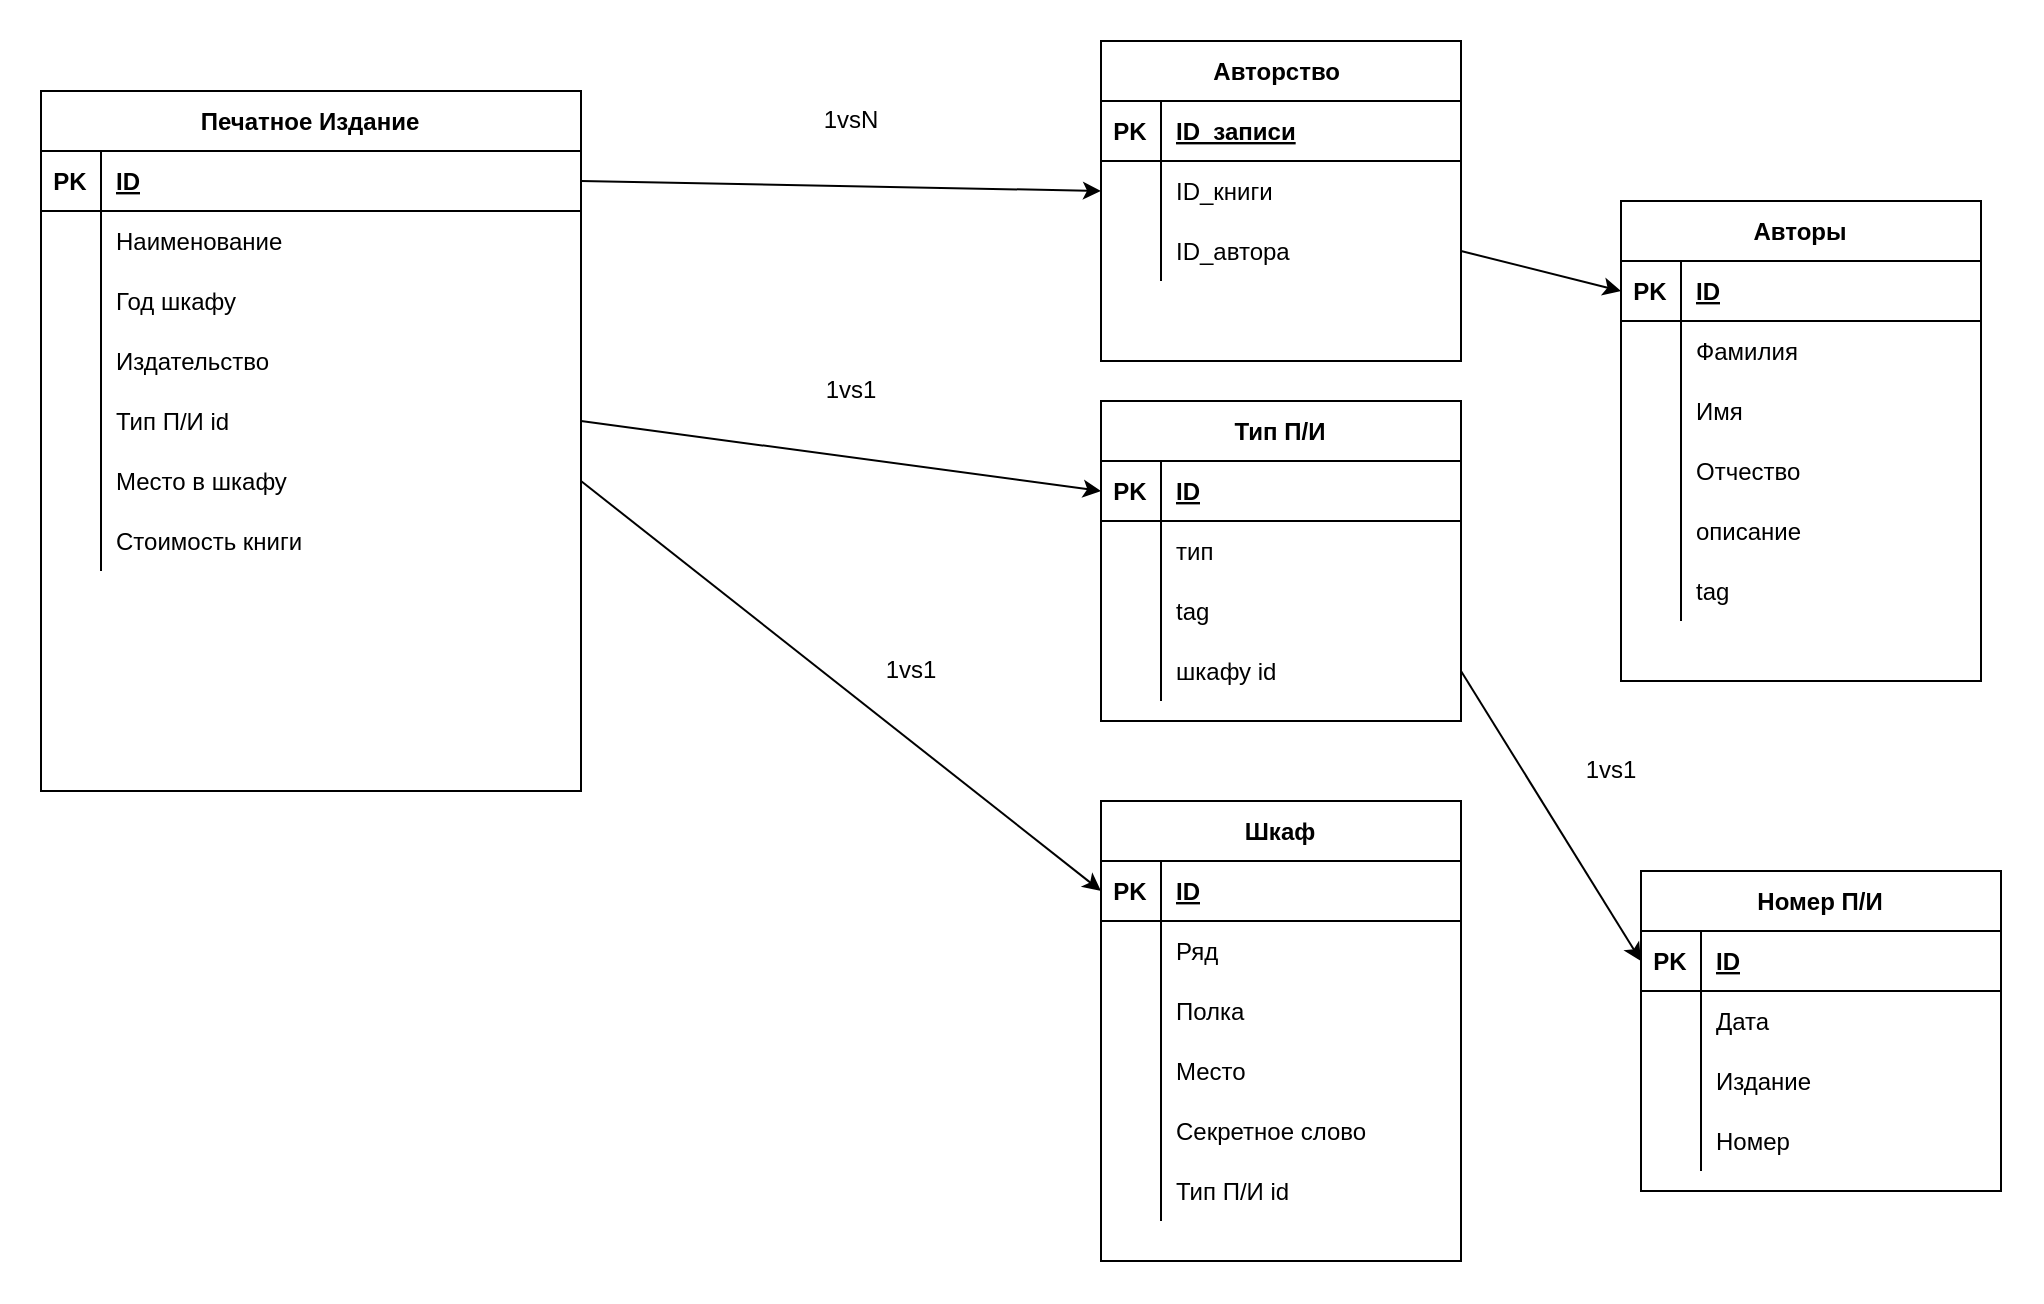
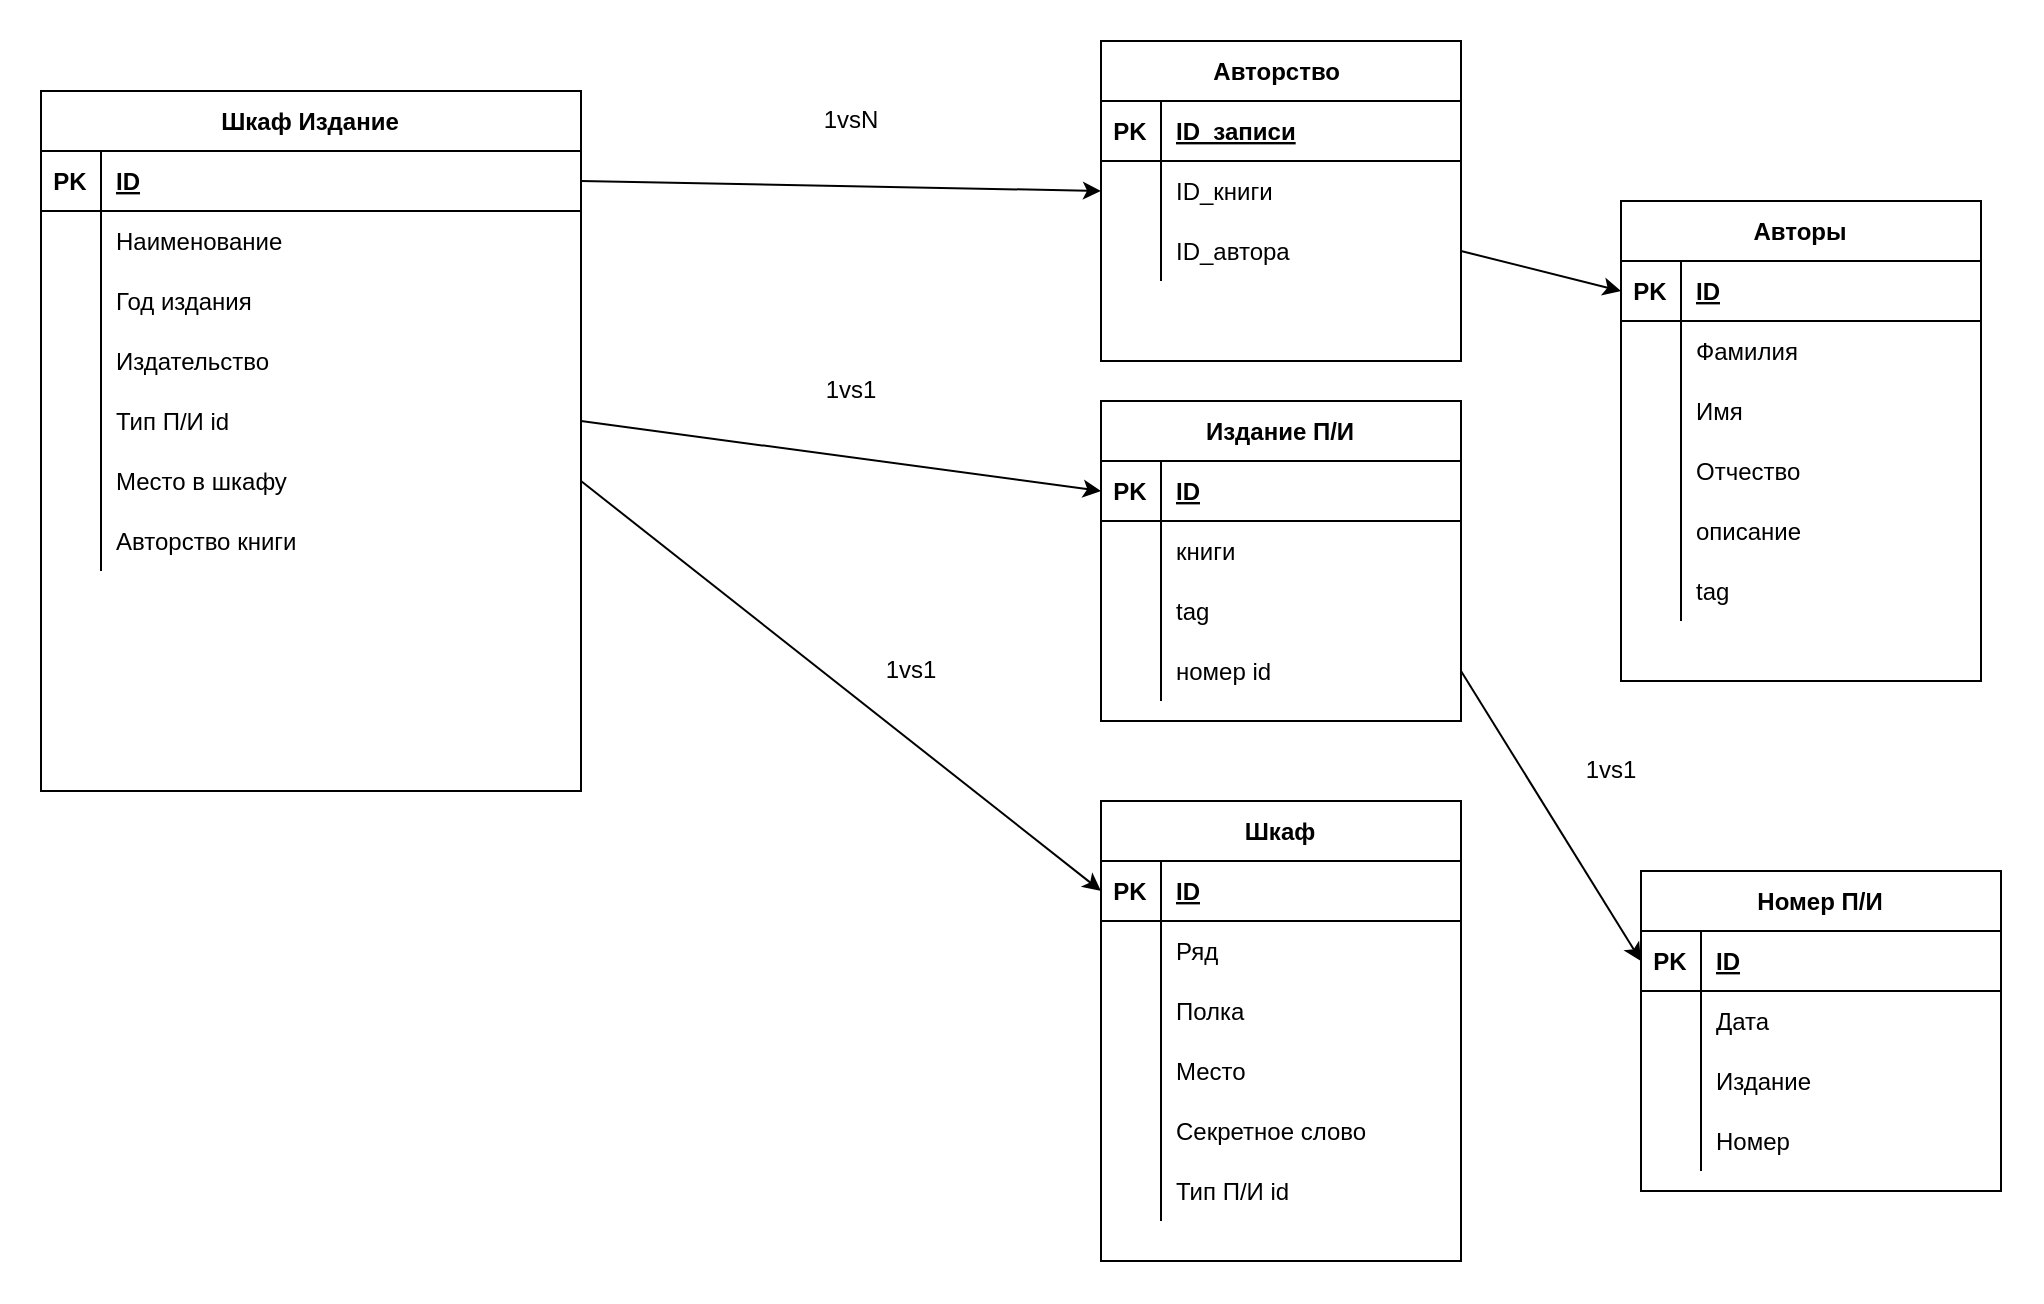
- <mxCell id="34" value="Печатное Издание" style="shape=table;startSize=30;container=1;collapsible=1;childLayout=tableLayout;fixedRows=1;rowLines=0;fontStyle=1;align=center;resizeLast=1;" parent="1" vertex="1"><mxGeometry x="20" y="45" width="270" height="350" as="geometry" /></mxCell>
+ <mxCell id="34" value="Шкаф Издание" style="shape=table;startSize=30;container=1;collapsible=1;childLayout=tableLayout;fixedRows=1;rowLines=0;fontStyle=1;align=center;resizeLast=1;" parent="1" vertex="1"><mxGeometry x="20" y="45" width="270" height="350" as="geometry" /></mxCell>
- <mxCell id="43" value="Год шкафу" style="shape=partialRectangle;connectable=0;fillColor=none;top=0;left=0;bottom=0;right=0;align=left;spacingLeft=6;overflow=hidden;" parent="41" vertex="1"><mxGeometry x="30" width="240" height="30" as="geometry"><mxRectangle width="240" height="30" as="alternateBounds" /></mxGeometry></mxCell>
+ <mxCell id="43" value="Год издания" style="shape=partialRectangle;connectable=0;fillColor=none;top=0;left=0;bottom=0;right=0;align=left;spacingLeft=6;overflow=hidden;" parent="41" vertex="1"><mxGeometry x="30" width="240" height="30" as="geometry"><mxRectangle width="240" height="30" as="alternateBounds" /></mxGeometry></mxCell>
- <mxCell id="2" value="Тип П/И" style="shape=table;startSize=30;container=1;collapsible=1;childLayout=tableLayout;fixedRows=1;rowLines=0;fontStyle=1;align=center;resizeLast=1;" parent="1" vertex="1"><mxGeometry x="550" y="200" width="180" height="160" as="geometry" /></mxCell>
+ <mxCell id="2" value="Издание П/И" style="shape=table;startSize=30;container=1;collapsible=1;childLayout=tableLayout;fixedRows=1;rowLines=0;fontStyle=1;align=center;resizeLast=1;" parent="1" vertex="1"><mxGeometry x="550" y="200" width="180" height="160" as="geometry" /></mxCell>
- <mxCell id="55" value="Стоимость книги" style="shape=partialRectangle;connectable=0;fillColor=none;top=0;left=0;bottom=0;right=0;align=left;spacingLeft=6;overflow=hidden;" parent="53" vertex="1"><mxGeometry x="30" width="240" height="30" as="geometry"><mxRectangle width="240" height="30" as="alternateBounds" /></mxGeometry></mxCell>
+ <mxCell id="55" value="Авторство книги" style="shape=partialRectangle;connectable=0;fillColor=none;top=0;left=0;bottom=0;right=0;align=left;spacingLeft=6;overflow=hidden;" parent="53" vertex="1"><mxGeometry x="30" width="240" height="30" as="geometry"><mxRectangle width="240" height="30" as="alternateBounds" /></mxGeometry></mxCell>
- <mxCell id="8" value="тип" style="shape=partialRectangle;connectable=0;fillColor=none;top=0;left=0;bottom=0;right=0;align=left;spacingLeft=6;overflow=hidden;" parent="6" vertex="1"><mxGeometry x="30" width="150" height="30" as="geometry"><mxRectangle width="150" height="30" as="alternateBounds" /></mxGeometry></mxCell>
+ <mxCell id="8" value="книги" style="shape=partialRectangle;connectable=0;fillColor=none;top=0;left=0;bottom=0;right=0;align=left;spacingLeft=6;overflow=hidden;" parent="6" vertex="1"><mxGeometry x="30" width="150" height="30" as="geometry"><mxRectangle width="150" height="30" as="alternateBounds" /></mxGeometry></mxCell>
- <mxCell id="14" value="шкафу id" style="shape=partialRectangle;connectable=0;fillColor=none;top=0;left=0;bottom=0;right=0;align=left;spacingLeft=6;overflow=hidden;" parent="12" vertex="1"><mxGeometry x="30" width="150" height="30" as="geometry"><mxRectangle width="150" height="30" as="alternateBounds" /></mxGeometry></mxCell>
+ <mxCell id="14" value="номер id" style="shape=partialRectangle;connectable=0;fillColor=none;top=0;left=0;bottom=0;right=0;align=left;spacingLeft=6;overflow=hidden;" parent="12" vertex="1"><mxGeometry x="30" width="150" height="30" as="geometry"><mxRectangle width="150" height="30" as="alternateBounds" /></mxGeometry></mxCell>
